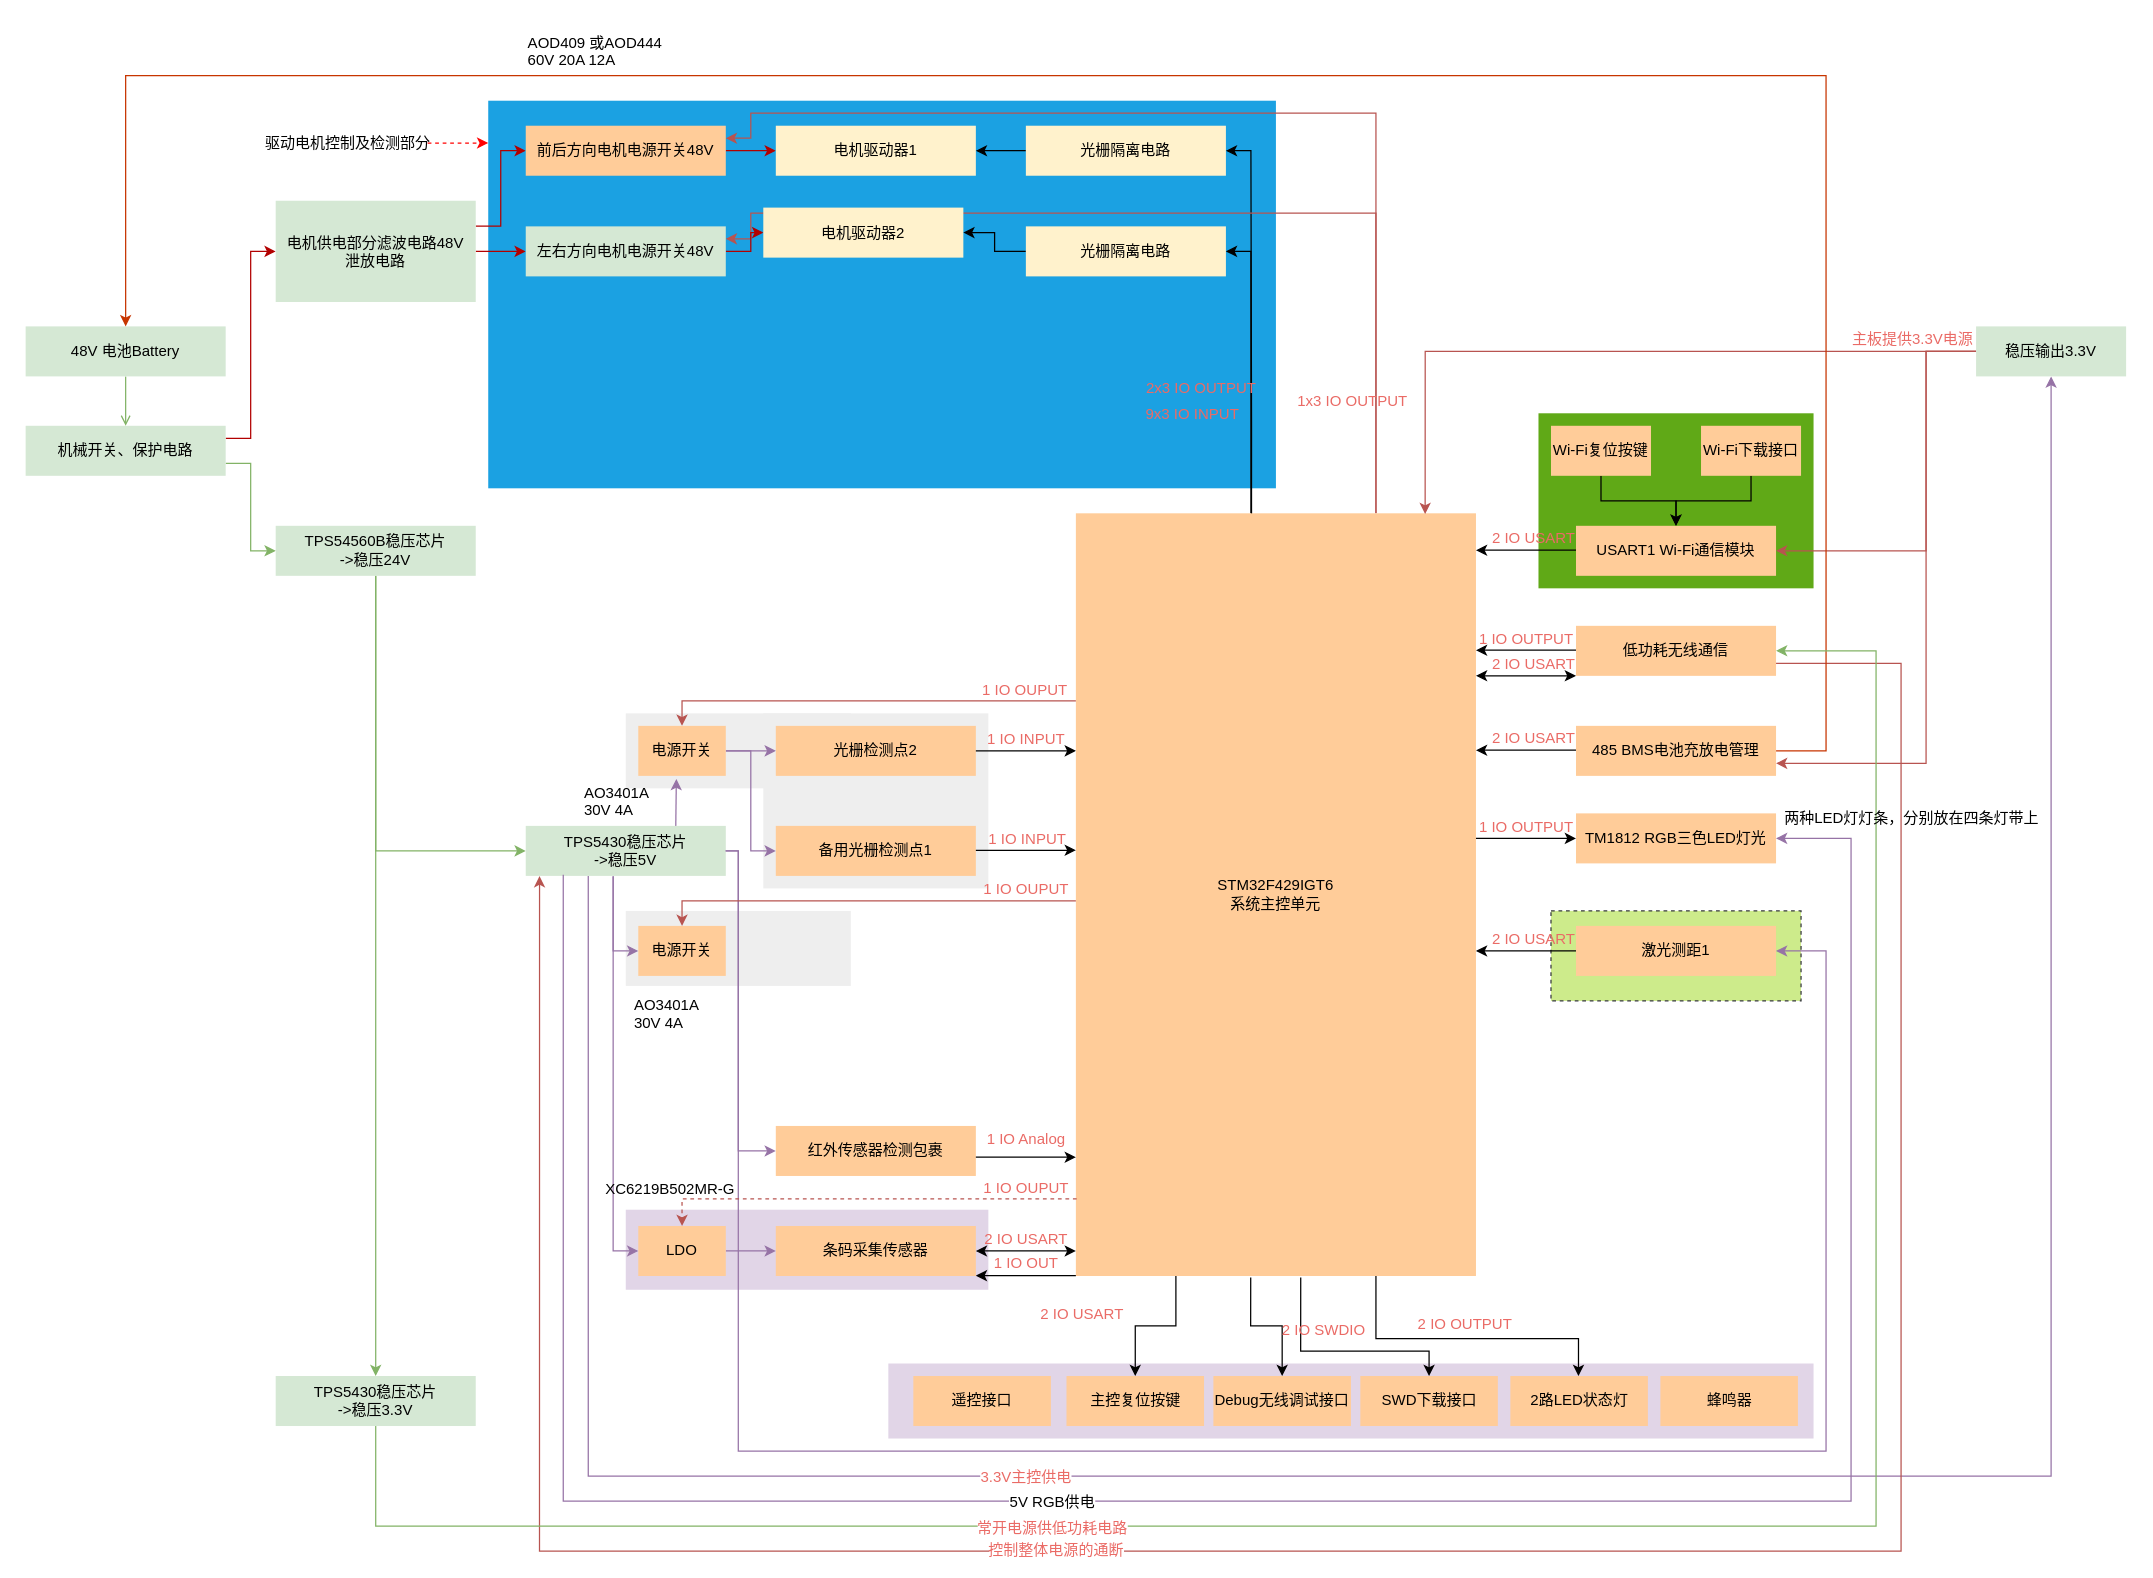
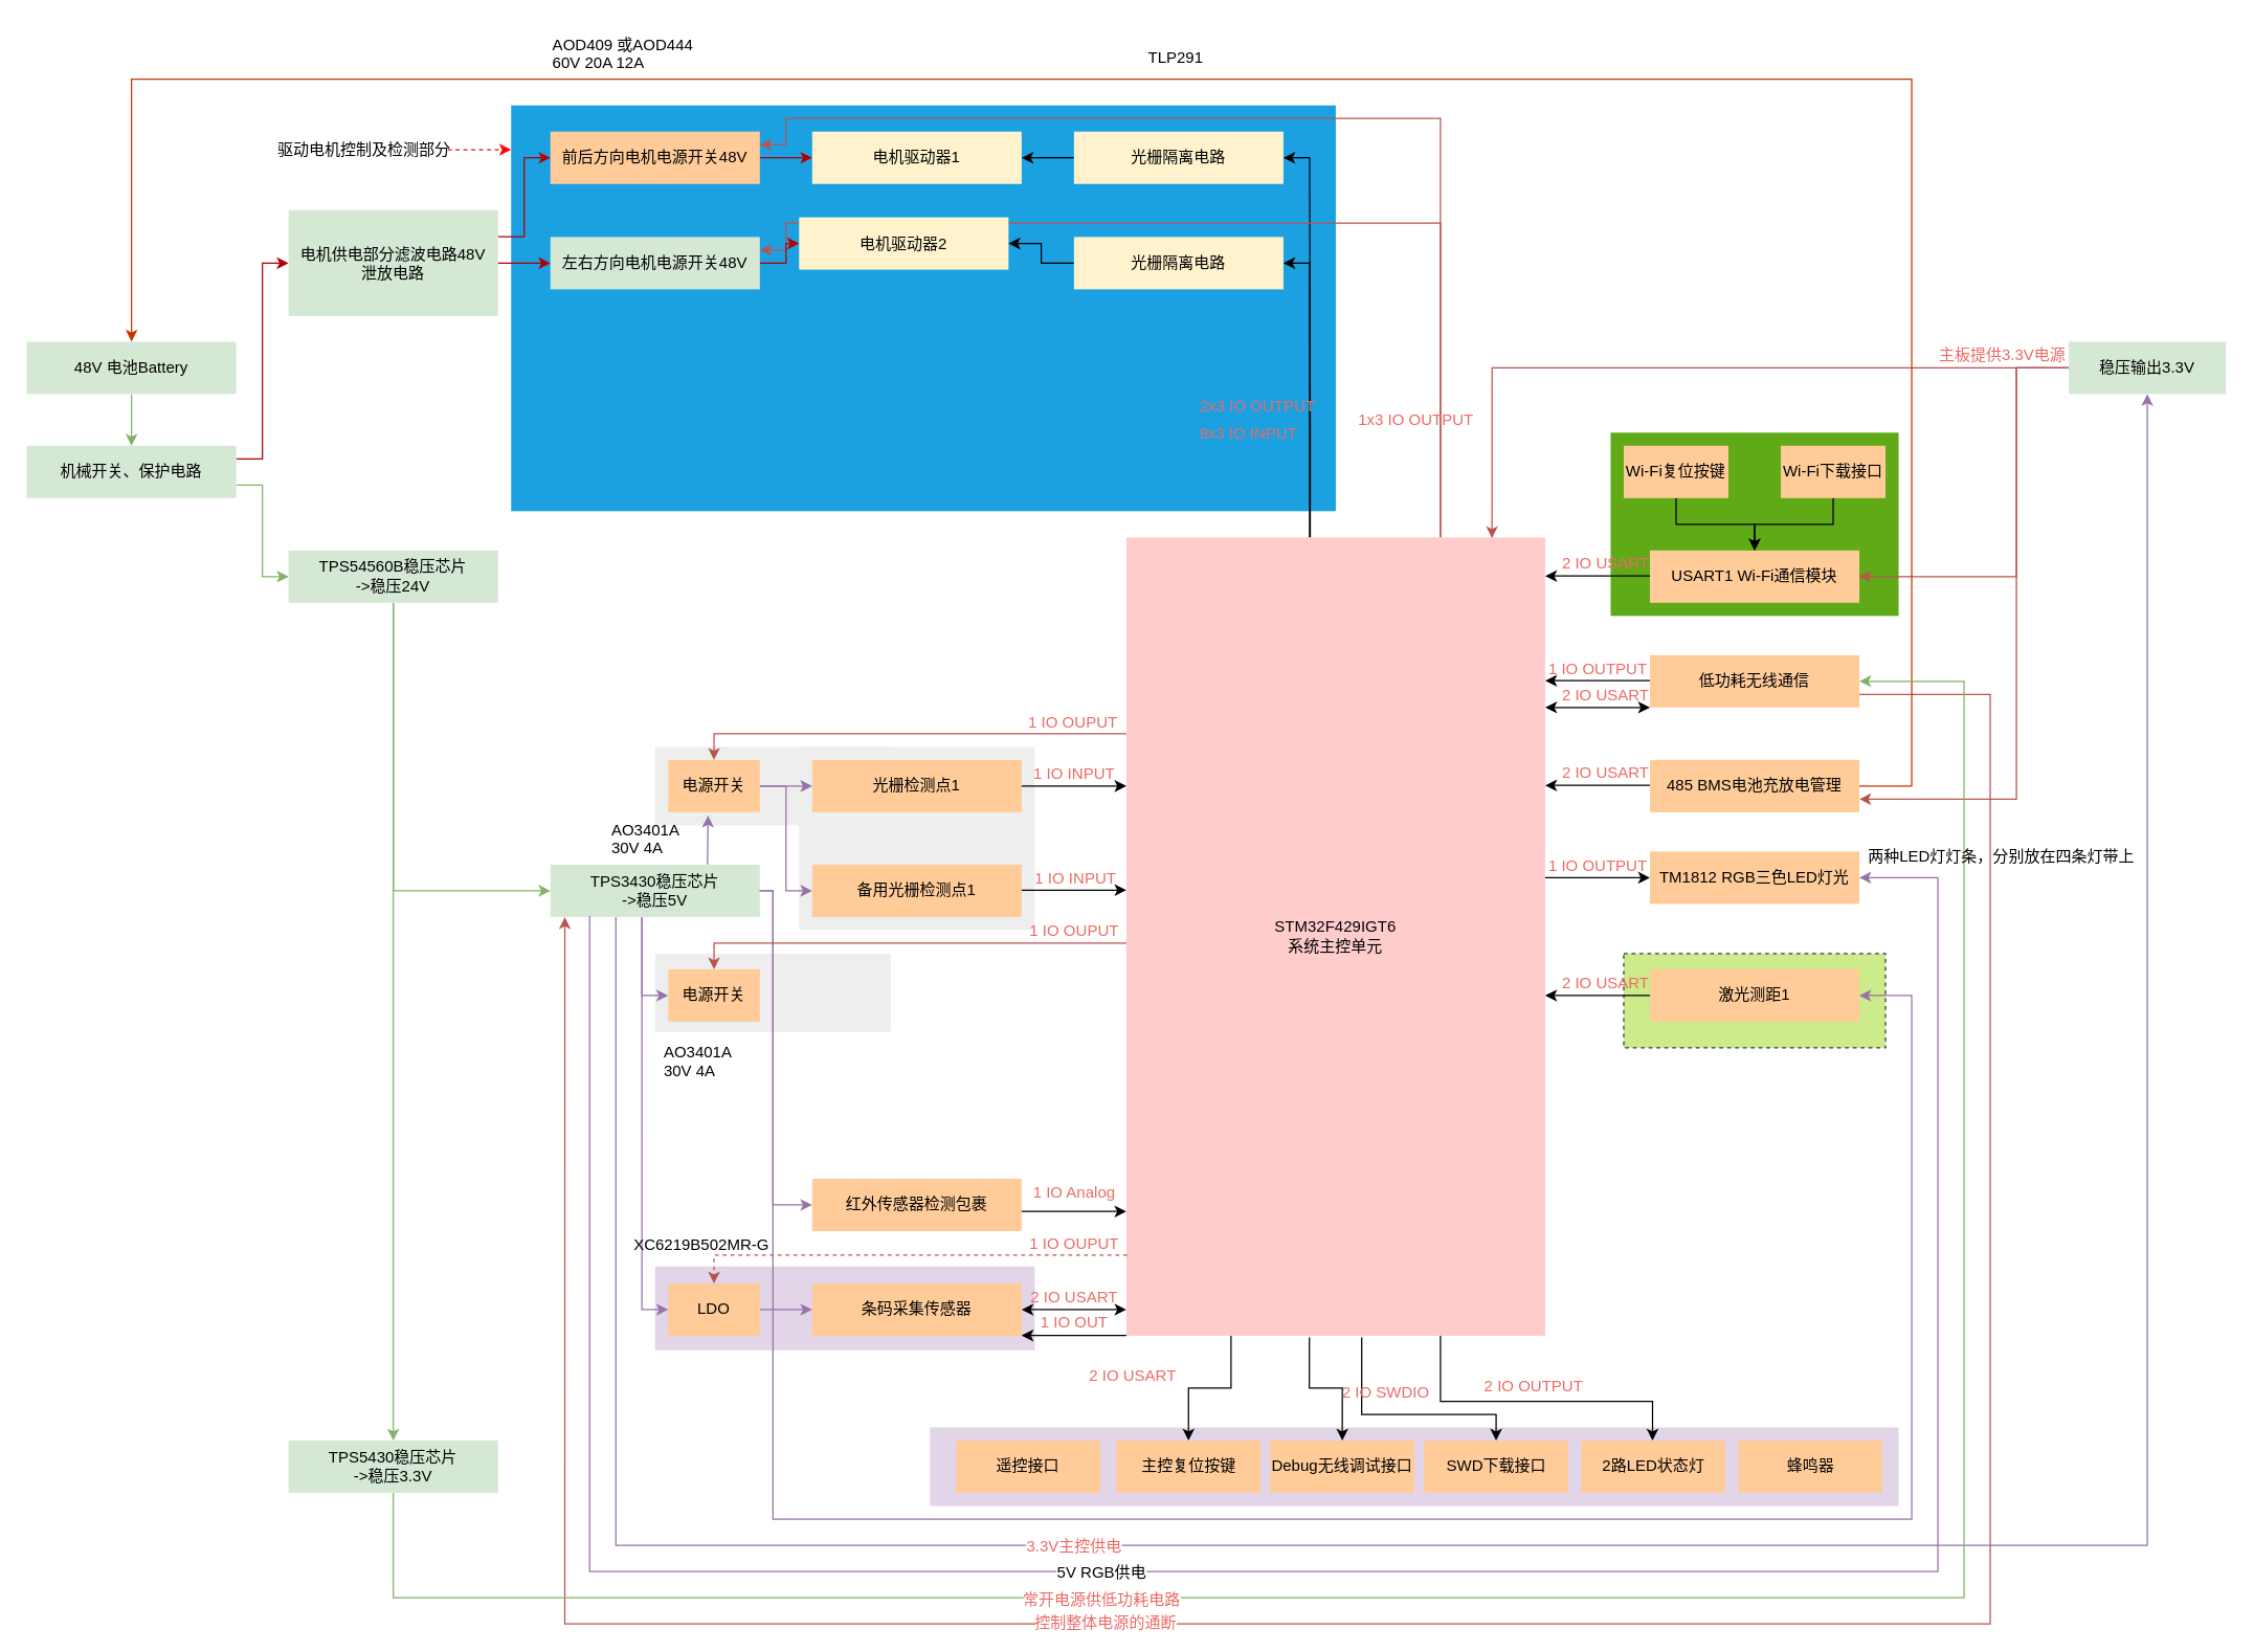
+ <mxCell id="116" value="TLP291" style="text;html=1;" parent="1" vertex="1"><mxGeometry x="875" y="30" width="70" height="30" as="geometry" /></mxCell>
- <mxCell id="63" style="edgeStyle=orthogonalEdgeStyle;rounded=0;orthogonalLoop=1;jettySize=auto;html=1;entryX=0.5;entryY=0;entryDx=0;entryDy=0;strokeColor=#82b366;fontColor=#EA6B66;fillColor=#d5e8d4;endArrow=open;" parent="1" source="64" target="27" edge="1"><mxGeometry relative="1" as="geometry" /></mxCell>
+ <mxCell id="63" style="edgeStyle=orthogonalEdgeStyle;rounded=0;orthogonalLoop=1;jettySize=auto;html=1;entryX=0.5;entryY=0;entryDx=0;entryDy=0;strokeColor=#82b366;fontColor=#EA6B66;fillColor=#d5e8d4;" parent="1" source="64" target="27" edge="1"><mxGeometry relative="1" as="geometry" /></mxCell>
- <mxCell id="45" value="光栅检测点2" style="rounded=0;whiteSpace=wrap;html=1;shadow=0;fillColor=#ffcc99;strokeColor=none;" parent="1" vertex="1"><mxGeometry x="620" y="580" width="160" height="40" as="geometry" /></mxCell>
+ <mxCell id="45" value="光栅检测点1" style="rounded=0;whiteSpace=wrap;html=1;shadow=0;fillColor=#ffcc99;strokeColor=none;" parent="1" vertex="1"><mxGeometry x="620" y="580" width="160" height="40" as="geometry" /></mxCell>
- <mxCell id="32" value="TPS5430稳压芯片&lt;br&gt;-&amp;gt;稳压5V" style="rounded=0;whiteSpace=wrap;html=1;shadow=0;fillColor=#d5e8d4;strokeColor=none;" parent="1" vertex="1"><mxGeometry x="420" y="660" width="160" height="40" as="geometry" /></mxCell>
+ <mxCell id="32" value="TPS3430稳压芯片&lt;br&gt;-&amp;gt;稳压5V" style="rounded=0;whiteSpace=wrap;html=1;shadow=0;fillColor=#d5e8d4;strokeColor=none;" parent="1" vertex="1"><mxGeometry x="420" y="660" width="160" height="40" as="geometry" /></mxCell>
- <mxCell id="24" value="STM32F429IGT6&lt;br&gt;系统主控单元" style="rounded=0;whiteSpace=wrap;html=1;shadow=0;fillColor=#ffcc99;strokeColor=none;" parent="1" vertex="1"><mxGeometry x="860" y="410" width="320" height="610" as="geometry" /></mxCell>
+ <mxCell id="24" value="STM32F429IGT6&lt;br&gt;系统主控单元" style="rounded=0;whiteSpace=wrap;html=1;shadow=0;fillColor=#ffcccc;strokeColor=none;" parent="1" vertex="1"><mxGeometry x="860" y="410" width="320" height="610" as="geometry" /></mxCell>
